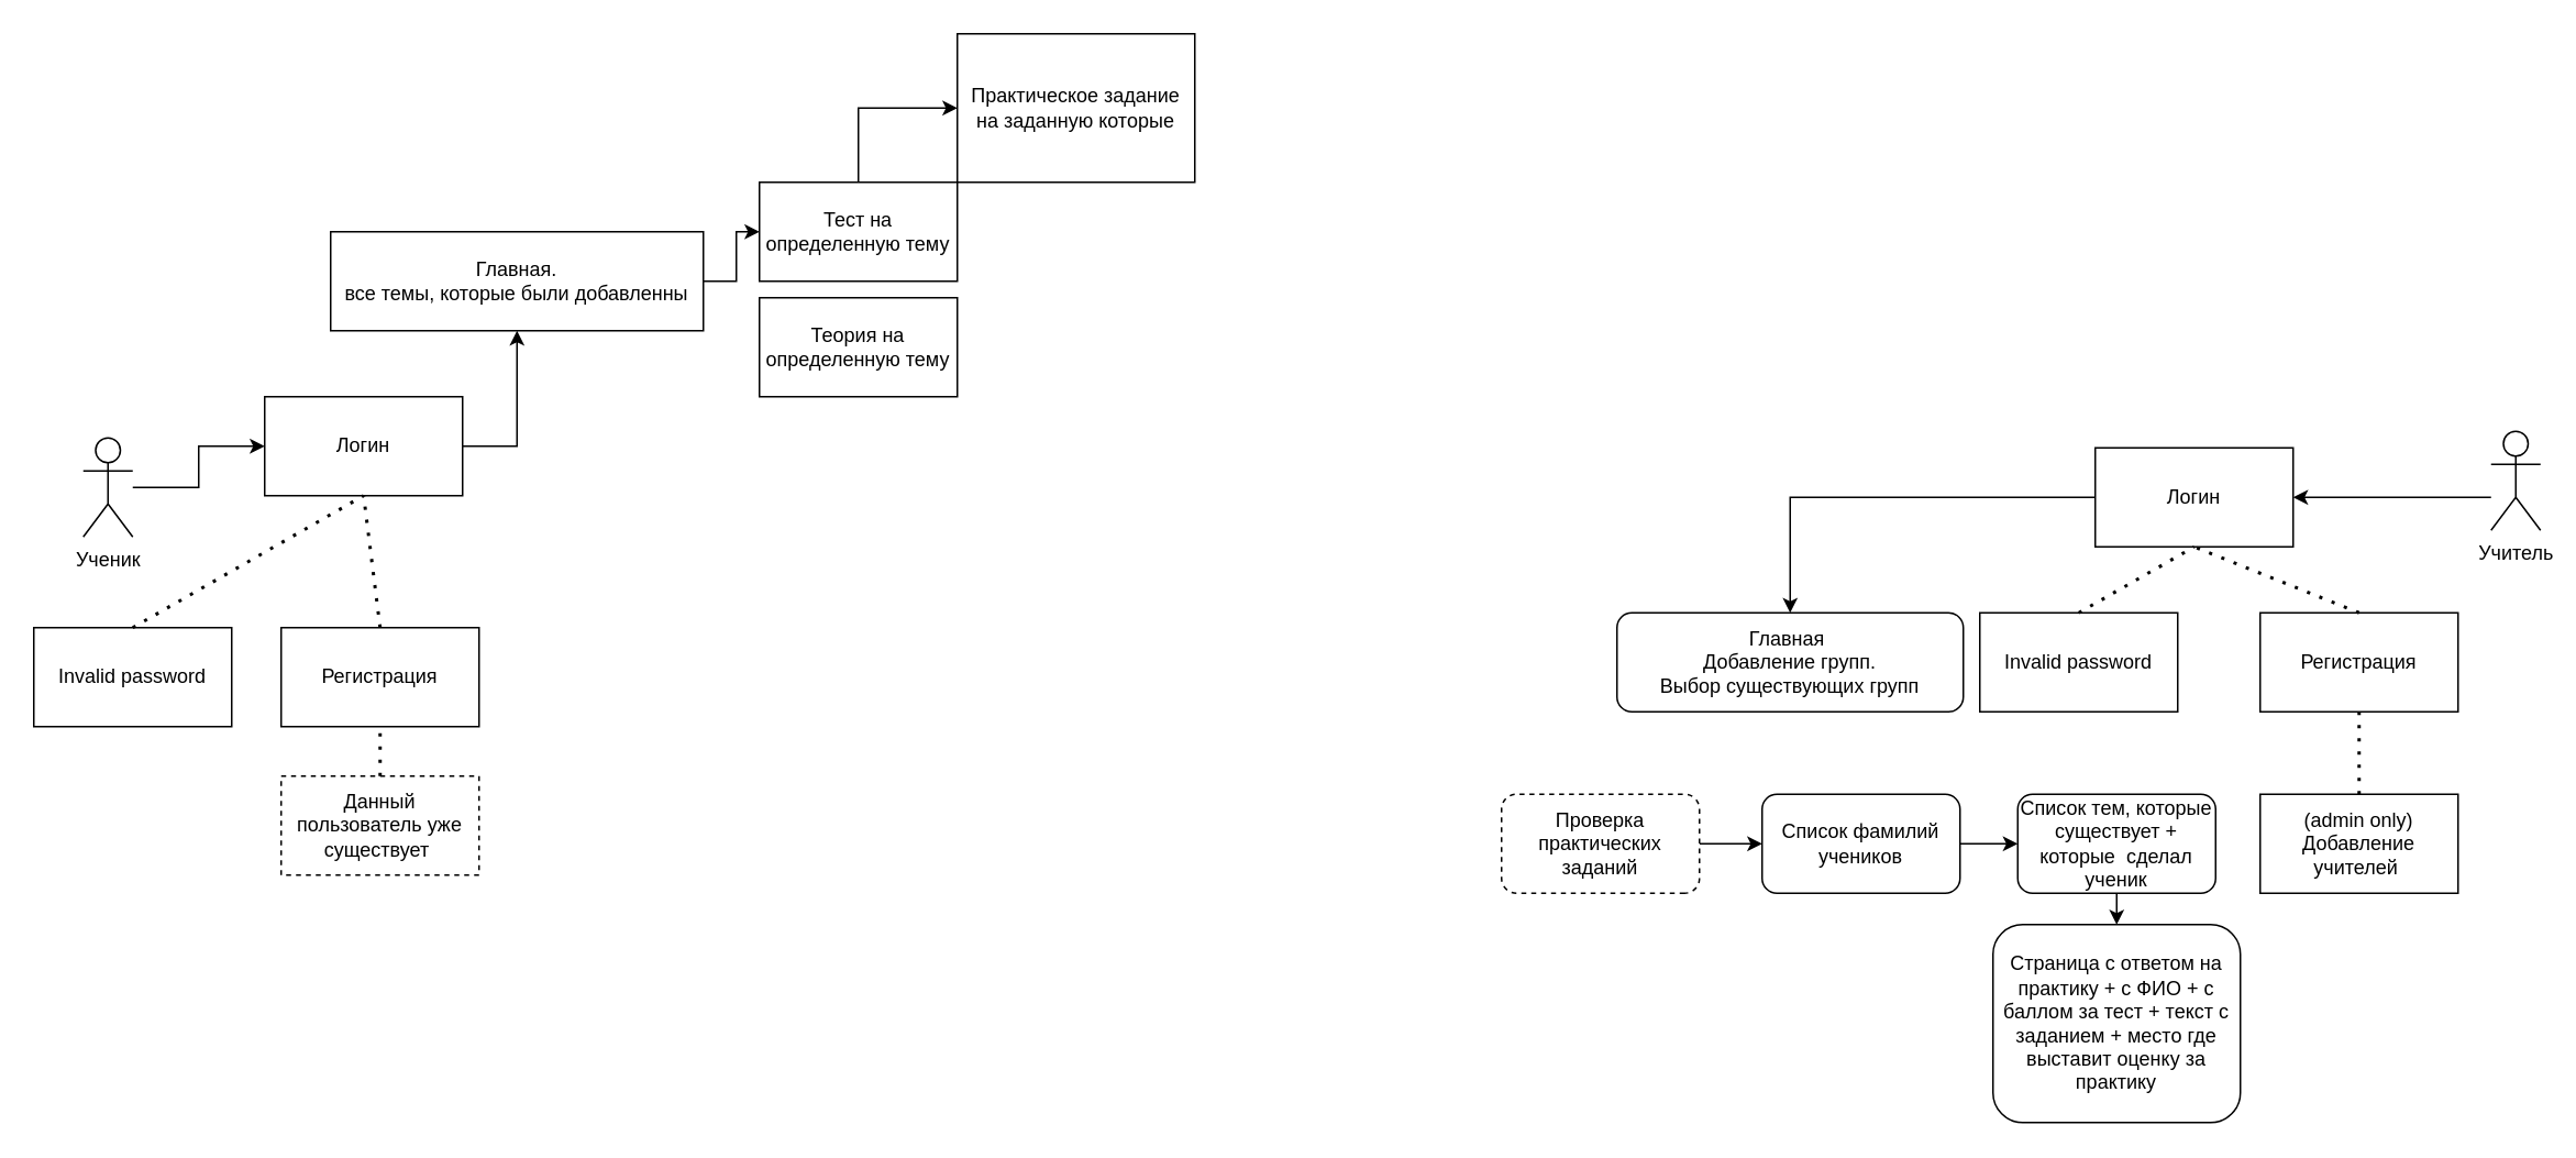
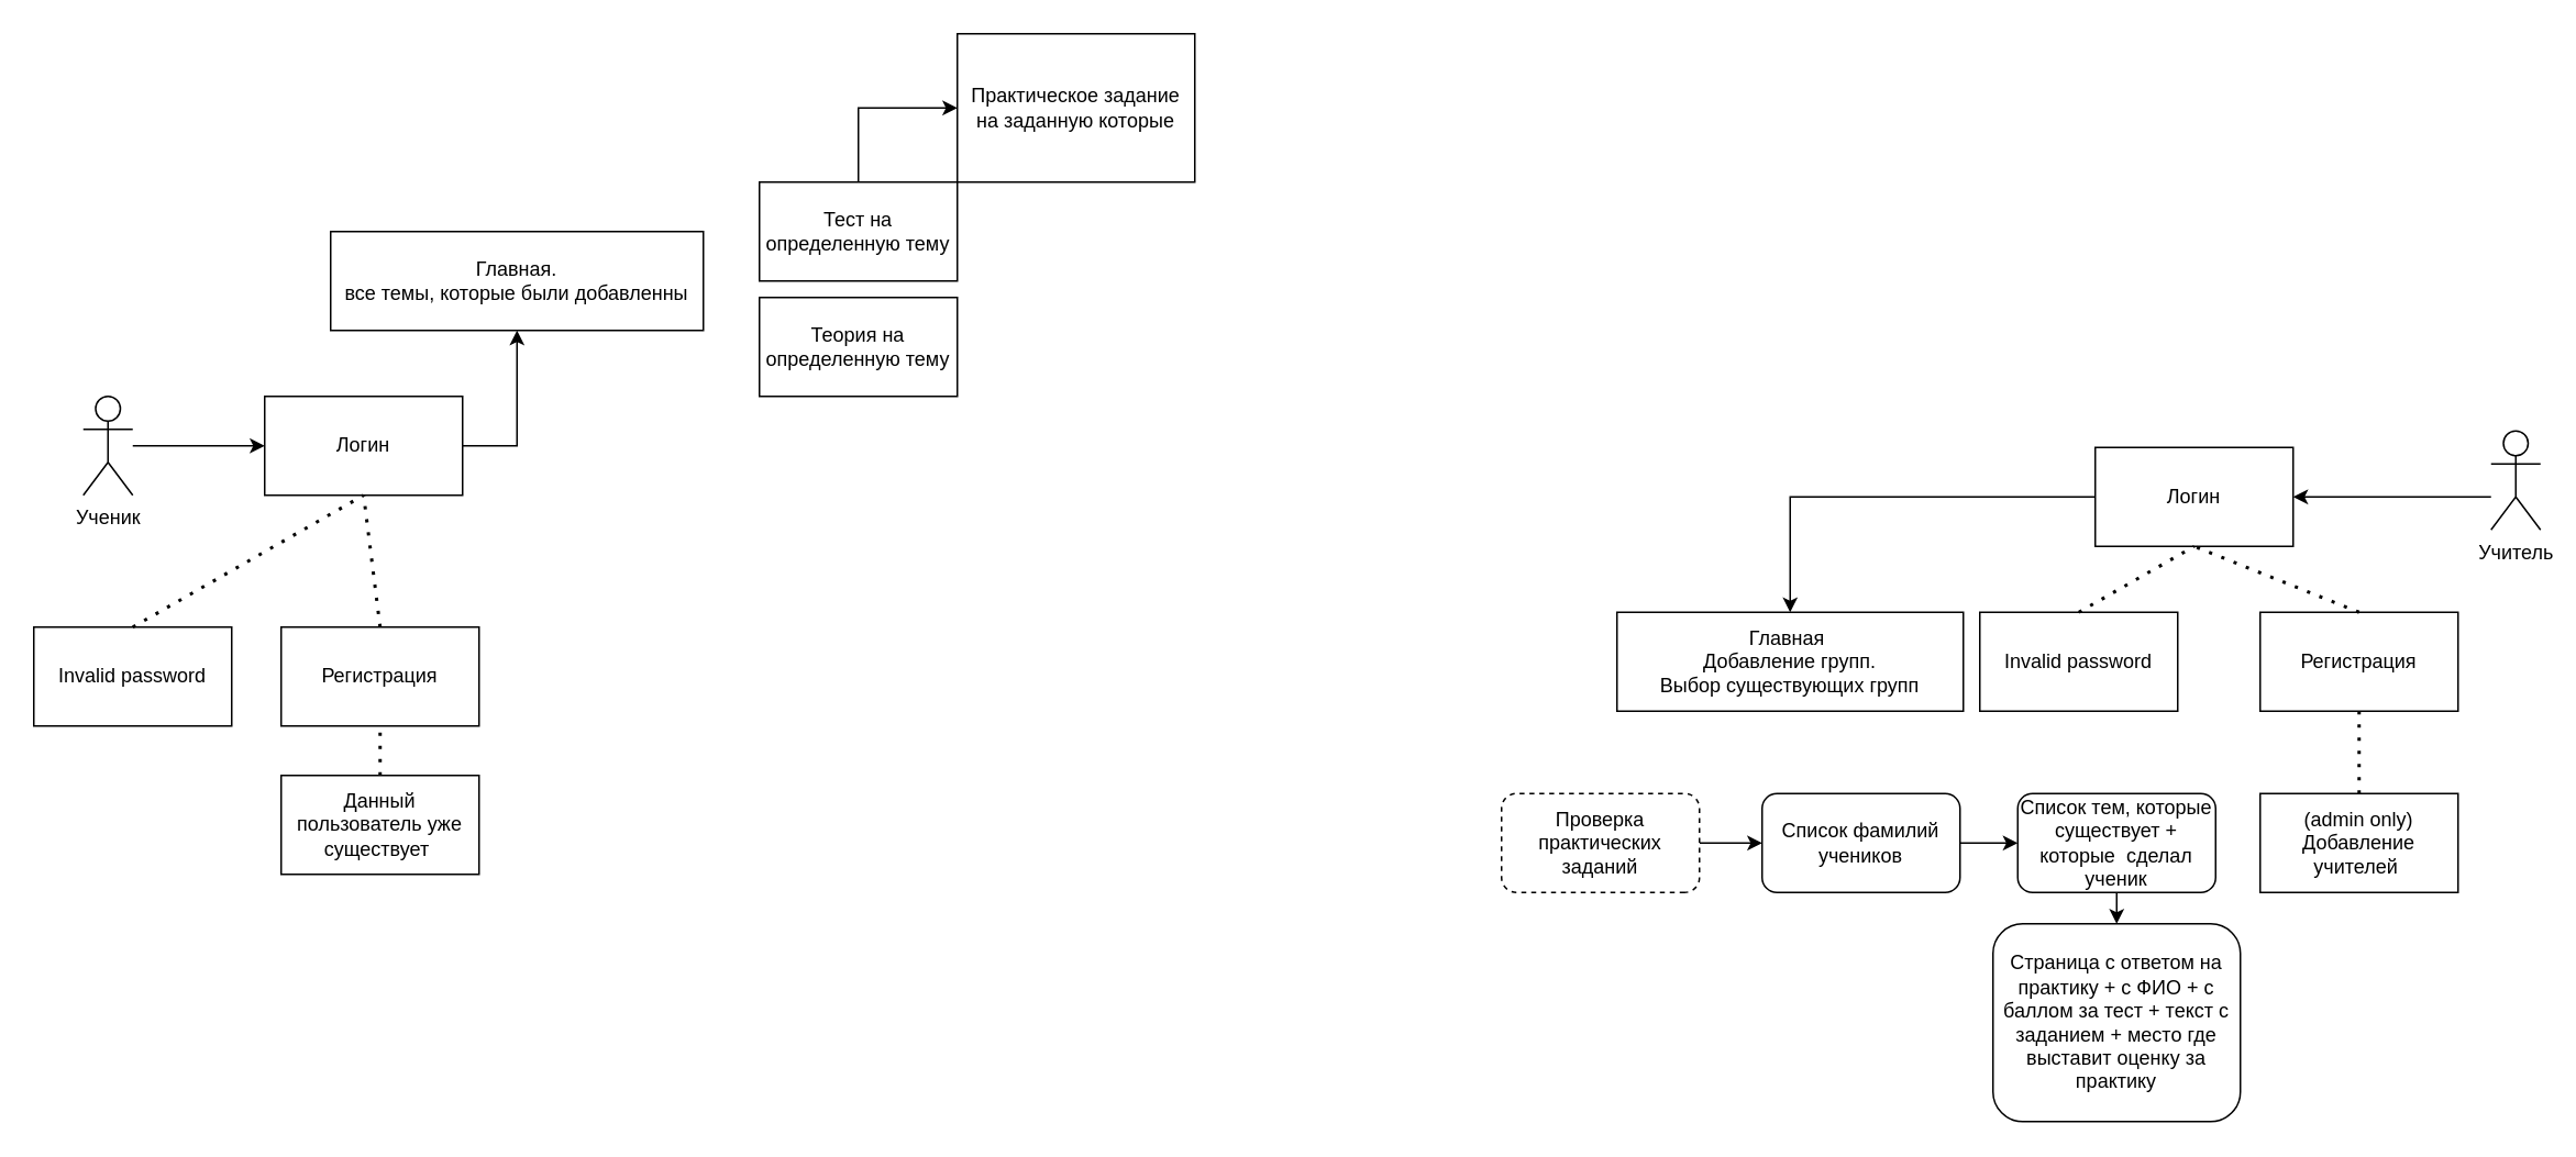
- <mxCell id="7" style="edgeStyle=orthogonalEdgeStyle;rounded=0;orthogonalLoop=1;jettySize=auto;html=1;exitX=1;exitY=0.5;exitDx=0;exitDy=0;entryX=0;entryY=0.5;entryDx=0;entryDy=0;" parent="1" source="8" target="28" edge="1"><mxGeometry relative="1" as="geometry"><mxPoint x="524" y="31" as="targetPoint" /></mxGeometry></mxCell>
- <mxCell id="3" value="Ученик" style="shape=umlActor;verticalLabelPosition=bottom;verticalAlign=top;html=1;outlineConnect=0;" parent="1" vertex="1"><mxGeometry x="50" y="265" width="30" height="60" as="geometry" /></mxCell>
+ <mxCell id="3" value="Ученик" style="shape=umlActor;verticalLabelPosition=bottom;verticalAlign=top;html=1;outlineConnect=0;" parent="1" vertex="1"><mxGeometry x="50" y="240" width="30" height="60" as="geometry" /></mxCell>
- <mxCell id="10" value="Главная&amp;nbsp;&lt;div&gt;Добавление групп.&lt;br&gt;Выбор существующих групп&lt;/div&gt;" style="whiteSpace=wrap;html=1;rounded=1;" parent="1" vertex="1"><mxGeometry x="980" y="371" width="210" height="60" as="geometry" /></mxCell>
+ <mxCell id="10" value="Главная&amp;nbsp;&lt;div&gt;Добавление групп.&lt;br&gt;Выбор существующих групп&lt;/div&gt;" style="rounded=0;whiteSpace=wrap;html=1;" parent="1" vertex="1"><mxGeometry x="980" y="371" width="210" height="60" as="geometry" /></mxCell>
- <mxCell id="15" value="Данный пользователь уже существует&amp;nbsp;" style="rounded=0;whiteSpace=wrap;html=1;dashed=1;" parent="1" vertex="1"><mxGeometry x="170" y="470" width="120" height="60" as="geometry" /></mxCell>
+ <mxCell id="15" value="Данный пользователь уже существует&amp;nbsp;" style="rounded=0;whiteSpace=wrap;html=1;" parent="1" vertex="1"><mxGeometry x="170" y="470" width="120" height="60" as="geometry" /></mxCell>
